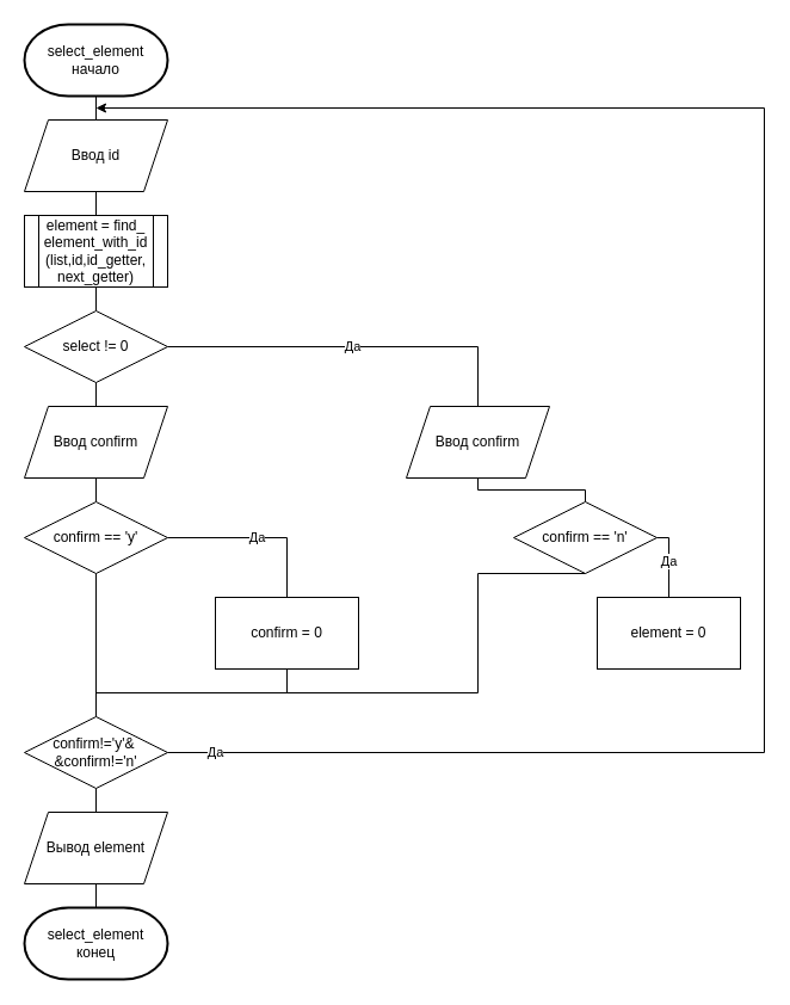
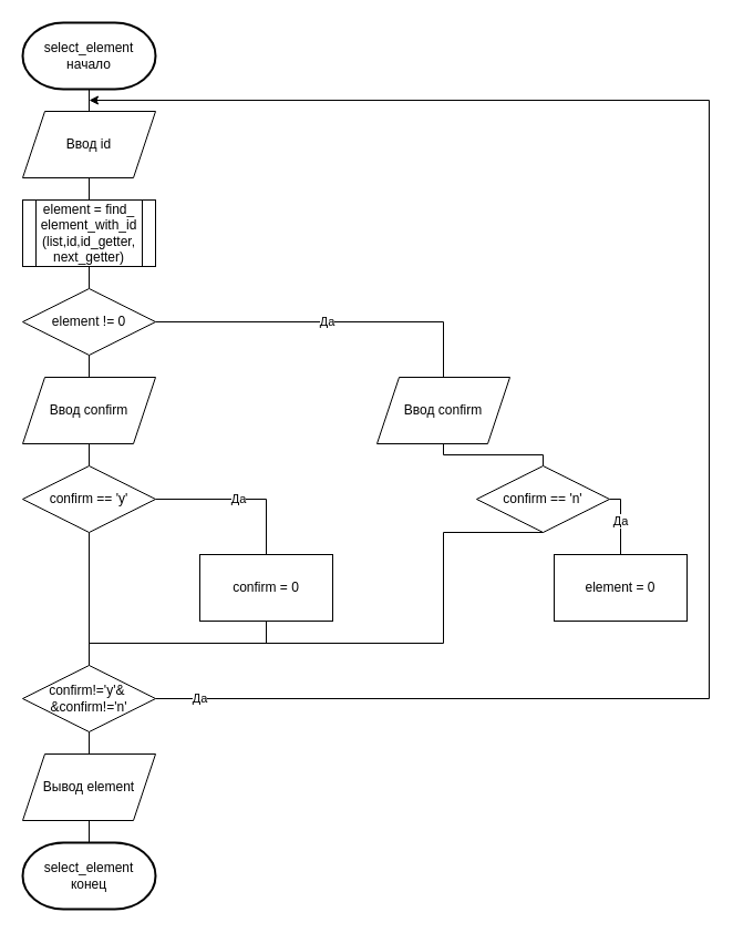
- <mxCell id="8" value="select != 0" style="rhombus;whiteSpace=wrap;html=1;" parent="1" vertex="1"><mxGeometry x="20" y="260" width="120" height="60" as="geometry" /></mxCell>
+ <mxCell id="8" value="element != 0" style="rhombus;whiteSpace=wrap;html=1;" parent="1" vertex="1"><mxGeometry x="20" y="260" width="120" height="60" as="geometry" /></mxCell>
